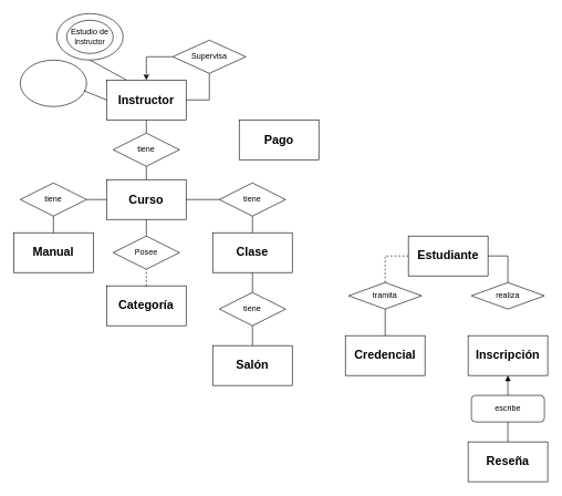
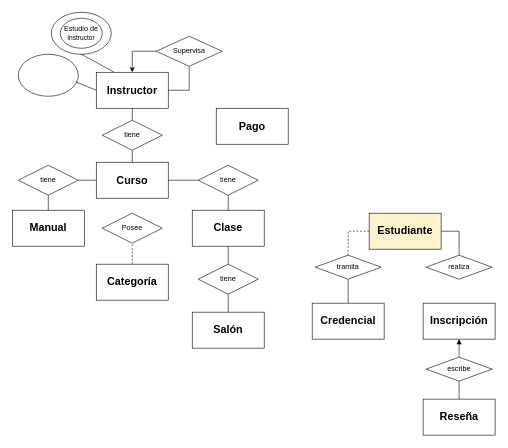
- <mxCell id="17" value="" style="endArrow=none;html=1;rounded=0;entryX=0.5;entryY=1;entryDx=0;entryDy=0;exitX=0.5;exitY=0;exitDx=0;exitDy=0;" parent="1" source="15" target="4" edge="1"><mxGeometry width="50" height="50" relative="1" as="geometry"><mxPoint x="230" y="440" as="sourcePoint" /><mxPoint x="230" y="415" as="targetPoint" /></mxGeometry></mxCell>
- <mxCell id="10" value="&lt;b&gt;&lt;font style=&quot;font-size: 18px;&quot;&gt;Estudiante&lt;/font&gt;&lt;/b&gt;" style="rounded=0;whiteSpace=wrap;html=1;" parent="1" vertex="1"><mxGeometry x="615" y="355" width="120" height="60" as="geometry" /></mxCell>
+ <mxCell id="10" value="&lt;b&gt;&lt;font style=&quot;font-size: 18px;&quot;&gt;Estudiante&lt;/font&gt;&lt;/b&gt;" style="rounded=0;whiteSpace=wrap;html=1;fillColor=#fff2cc;" parent="1" vertex="1"><mxGeometry x="615" y="355" width="120" height="60" as="geometry" /></mxCell>
- <mxCell id="5" value="&lt;b&gt;&lt;font style=&quot;font-size: 18px;&quot;&gt;Categoría&lt;/font&gt;&lt;/b&gt;" style="rounded=0;whiteSpace=wrap;html=1;" parent="1" vertex="1"><mxGeometry x="160" y="430" width="120" height="60" as="geometry" /></mxCell>
+ <mxCell id="5" value="&lt;b&gt;&lt;font style=&quot;font-size: 18px;&quot;&gt;Categoría&lt;/font&gt;&lt;/b&gt;" style="rounded=0;whiteSpace=wrap;html=1;" parent="1" vertex="1"><mxGeometry x="160" y="440" width="120" height="60" as="geometry" /></mxCell>
- <mxCell id="41" value="escribe" style="whiteSpace=wrap;html=1;rounded=1;" vertex="1" parent="1"><mxGeometry x="710" y="595" width="110" height="40" as="geometry" /></mxCell>
+ <mxCell id="41" value="escribe" style="rhombus;whiteSpace=wrap;html=1;" vertex="1" parent="1"><mxGeometry x="710" y="595" width="110" height="40" as="geometry" /></mxCell>
